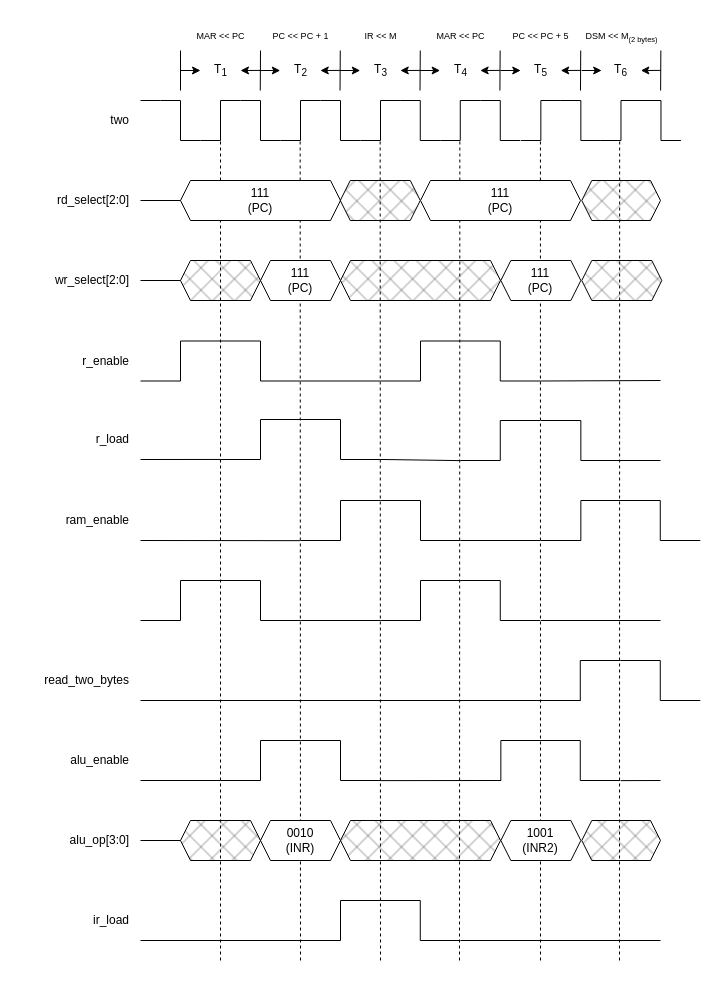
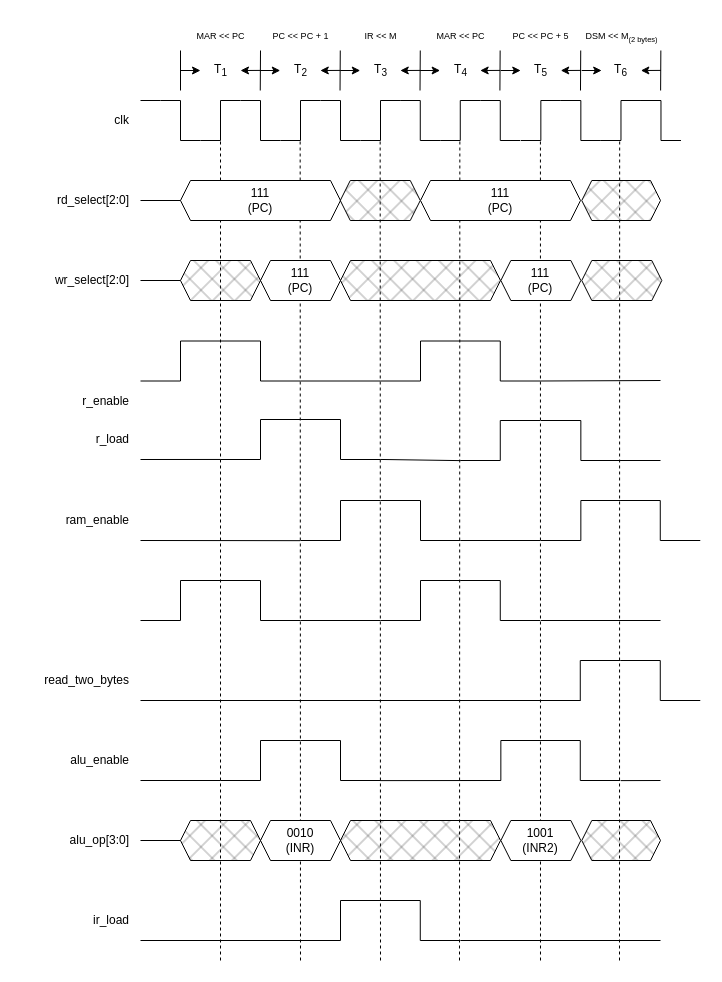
- <mxCell id="6" value="two" style="text;html=1;align=right;verticalAlign=middle;resizable=0;points=[];autosize=1;strokeColor=none;fillColor=none;" parent="1" vertex="1"><mxGeometry x="90" y="105" width="40" height="30" as="geometry" /></mxCell>
+ <mxCell id="6" value="clk" style="text;html=1;align=right;verticalAlign=middle;resizable=0;points=[];autosize=1;strokeColor=none;fillColor=none;" parent="1" vertex="1"><mxGeometry x="90" y="105" width="40" height="30" as="geometry" /></mxCell>
- <mxCell id="31" value="r_enable" style="text;html=1;align=right;verticalAlign=middle;resizable=0;points=[];autosize=1;strokeColor=none;fillColor=none;" parent="1" vertex="1"><mxGeometry x="60" y="345.5" width="70" height="30" as="geometry" /></mxCell>
+ <mxCell id="31" value="r_enable" style="text;html=1;align=right;verticalAlign=middle;resizable=0;points=[];autosize=1;strokeColor=none;fillColor=none;" parent="1" vertex="1"><mxGeometry x="60" y="385.5" width="70" height="30" as="geometry" /></mxCell>
